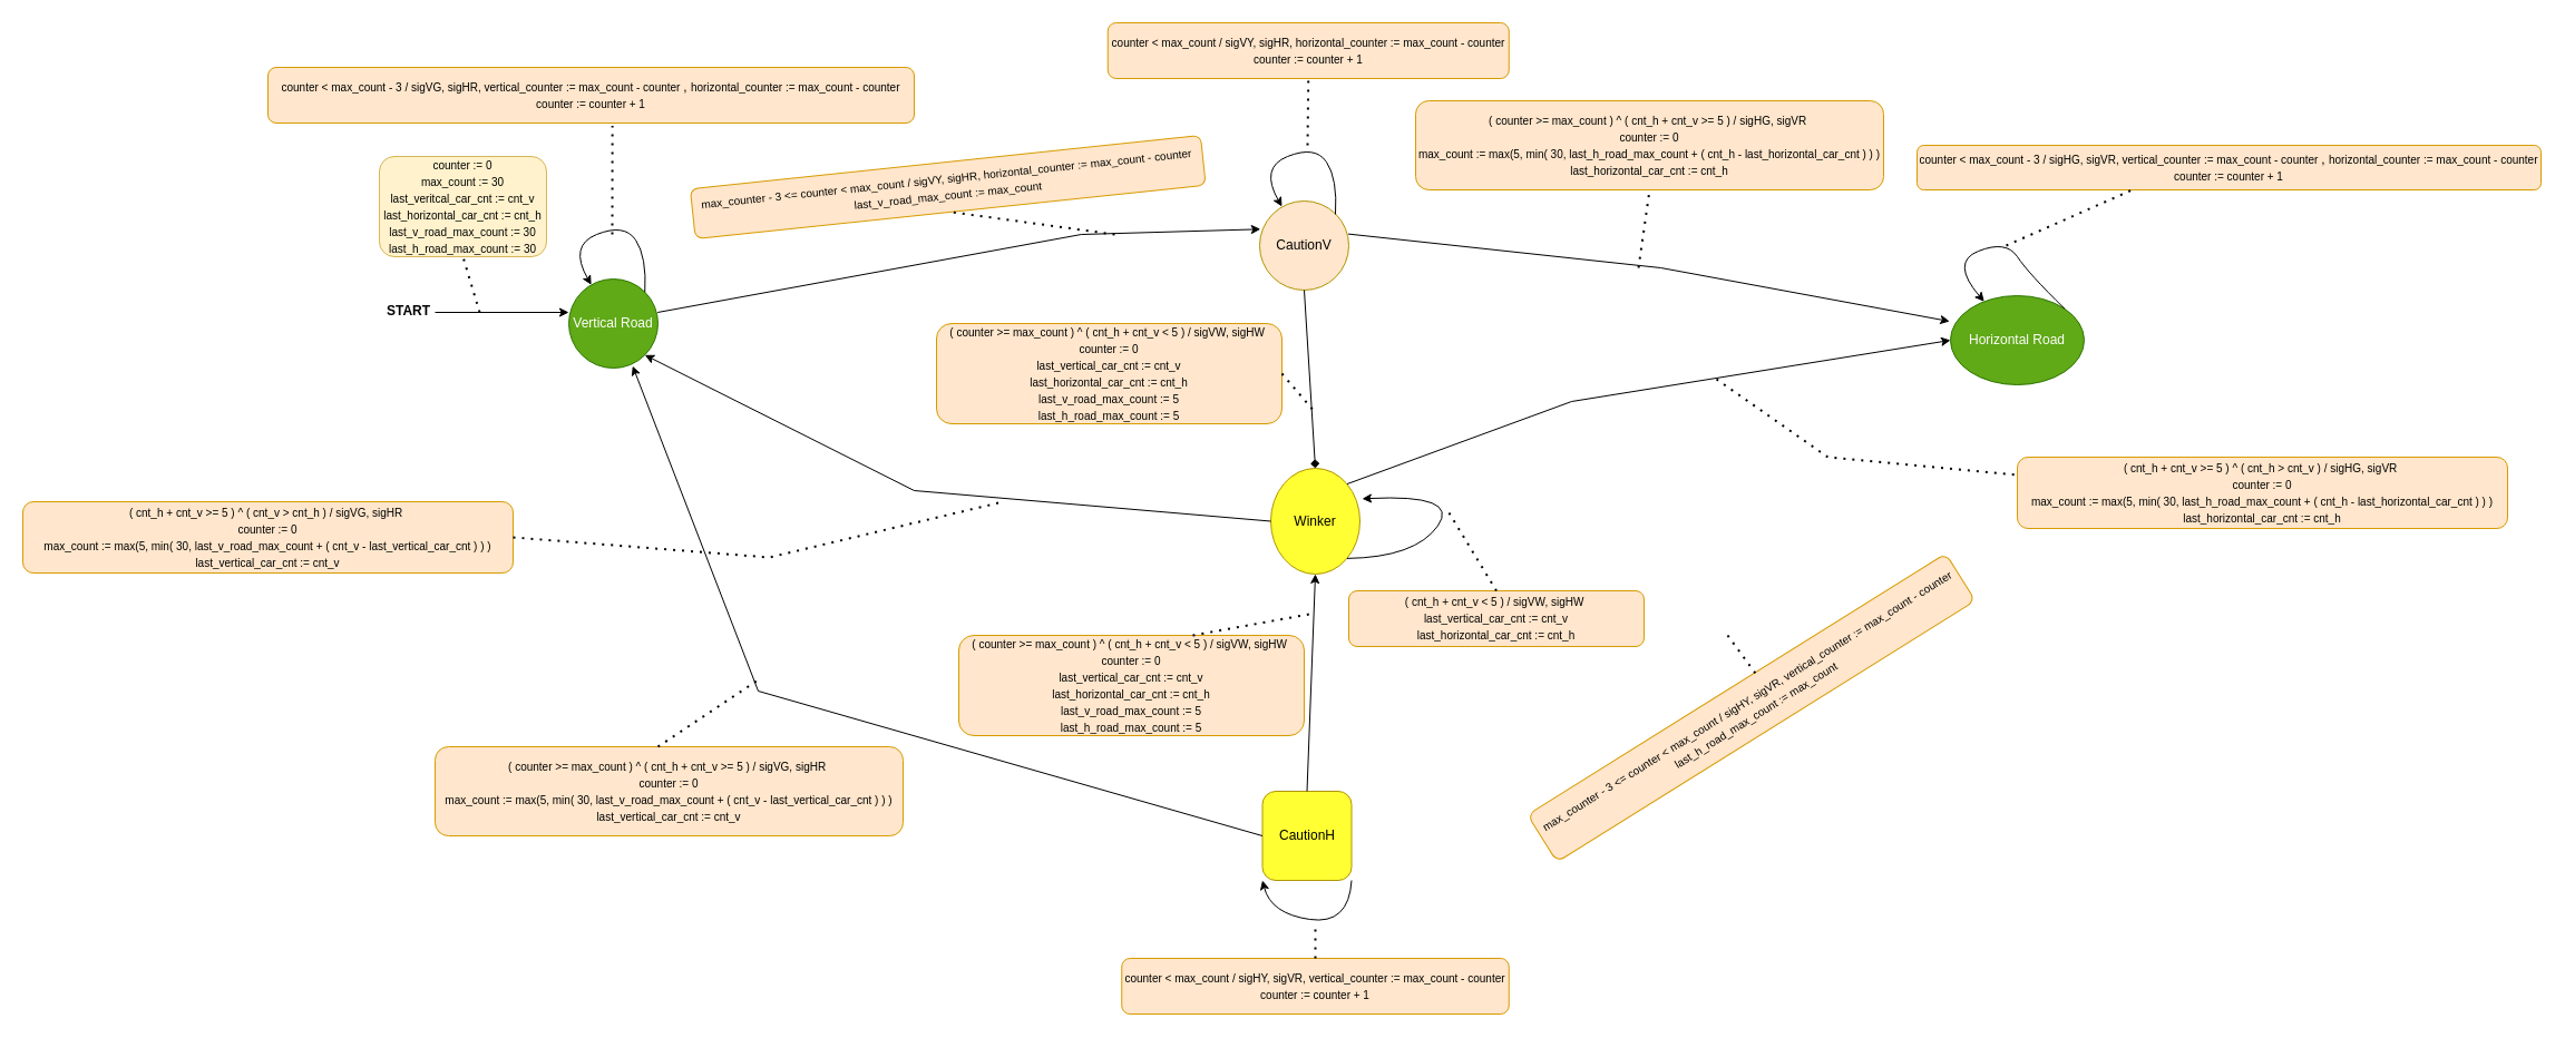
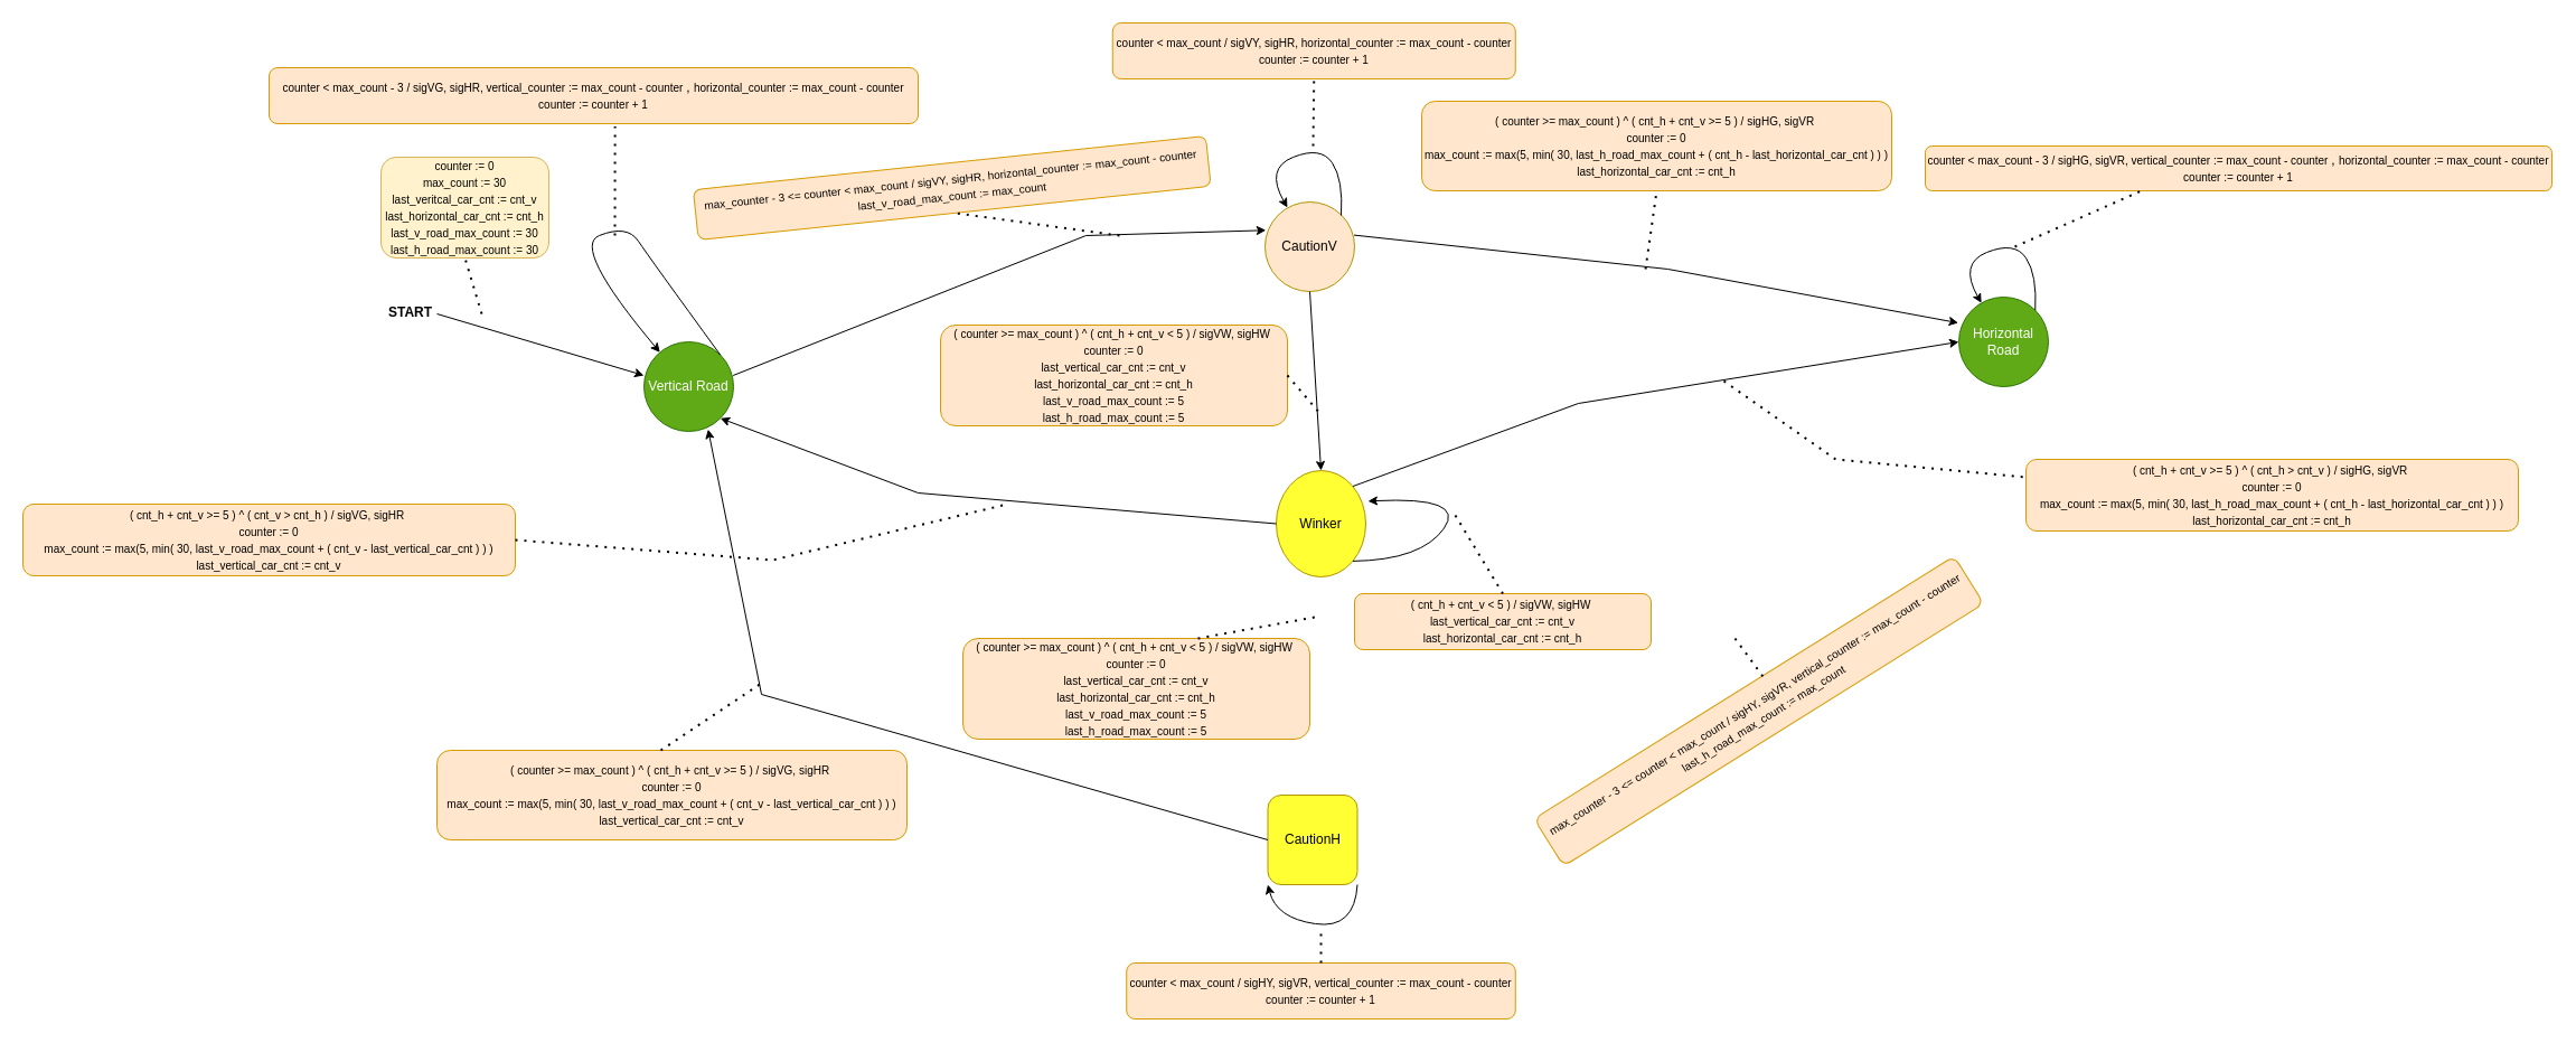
- <mxCell id="2" value="Vertical Road" style="ellipse;whiteSpace=wrap;html=1;aspect=fixed;fillColor=#60a917;fontColor=#ffffff;strokeColor=#2D7600;" parent="1" vertex="1"><mxGeometry x="510" y="250" width="80" height="80" as="geometry" /></mxCell>
+ <mxCell id="2" value="Vertical Road" style="ellipse;whiteSpace=wrap;html=1;aspect=fixed;fillColor=#60a917;fontColor=#ffffff;strokeColor=#2D7600;" parent="1" vertex="1"><mxGeometry x="575" y="305" width="80" height="80" as="geometry" /></mxCell>
- <mxCell id="11" value="Horizontal Road" style="ellipse;whiteSpace=wrap;html=1;aspect=fixed;fillColor=#60a917;fontColor=#ffffff;strokeColor=#2D7600;" parent="1" vertex="1"><mxGeometry x="1750" y="265" width="120" height="80" as="geometry" /></mxCell>
+ <mxCell id="11" value="Horizontal Road" style="ellipse;whiteSpace=wrap;html=1;aspect=fixed;fillColor=#60a917;fontColor=#ffffff;strokeColor=#2D7600;" parent="1" vertex="1"><mxGeometry x="1750" y="265" width="80" height="80" as="geometry" /></mxCell>
- <mxCell id="25" value="" style="endArrow=diamond;html=1;rounded=0;exitX=0.5;exitY=1;exitDx=0;exitDy=0;entryX=0.5;entryY=0;entryDx=0;entryDy=0;" parent="1" source="4" target="23" edge="1"><mxGeometry width="50" height="50" relative="1" as="geometry"><mxPoint x="1020" y="670" as="sourcePoint" /><mxPoint x="1070" y="620" as="targetPoint" /></mxGeometry></mxCell>
+ <mxCell id="25" value="" style="endArrow=classic;html=1;rounded=0;exitX=0.5;exitY=1;exitDx=0;exitDy=0;entryX=0.5;entryY=0;entryDx=0;entryDy=0;" parent="1" source="4" target="23" edge="1"><mxGeometry width="50" height="50" relative="1" as="geometry"><mxPoint x="1020" y="670" as="sourcePoint" /><mxPoint x="1070" y="620" as="targetPoint" /></mxGeometry></mxCell>
- <mxCell id="26" value="" style="endArrow=classic;html=1;rounded=0;exitX=0.5;exitY=0;exitDx=0;exitDy=0;entryX=0.5;entryY=1;entryDx=0;entryDy=0;" parent="1" source="17" target="23" edge="1"><mxGeometry width="50" height="50" relative="1" as="geometry"><mxPoint x="1020" y="670" as="sourcePoint" /><mxPoint x="1070" y="620" as="targetPoint" /></mxGeometry></mxCell>
